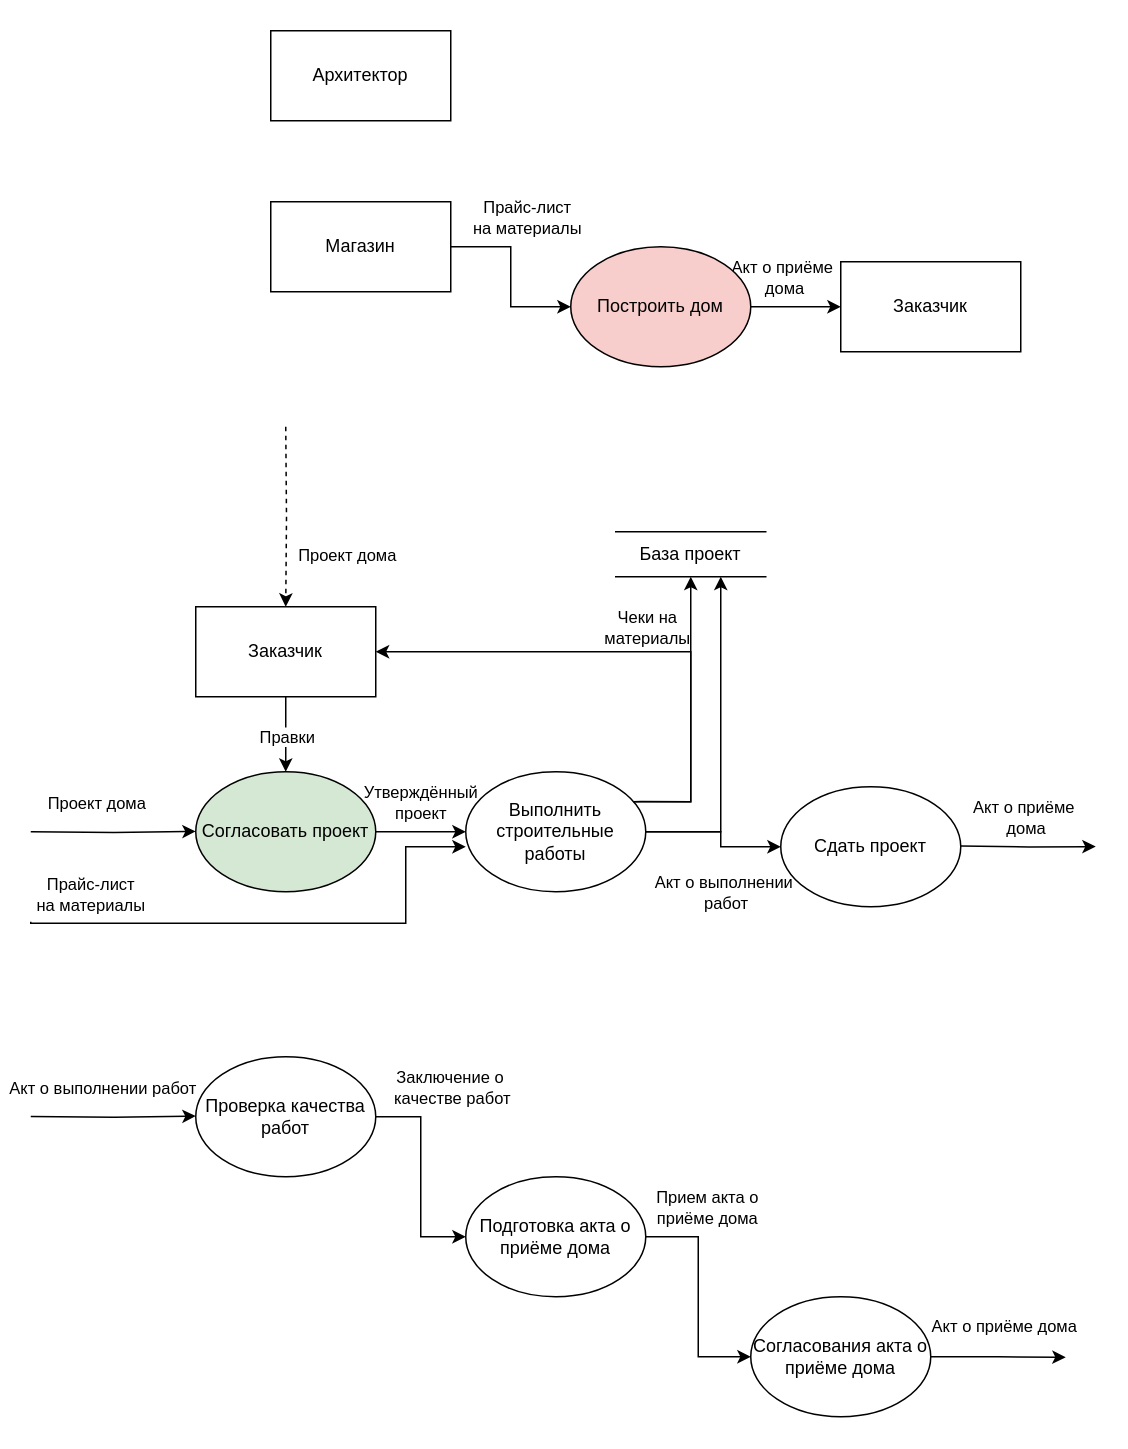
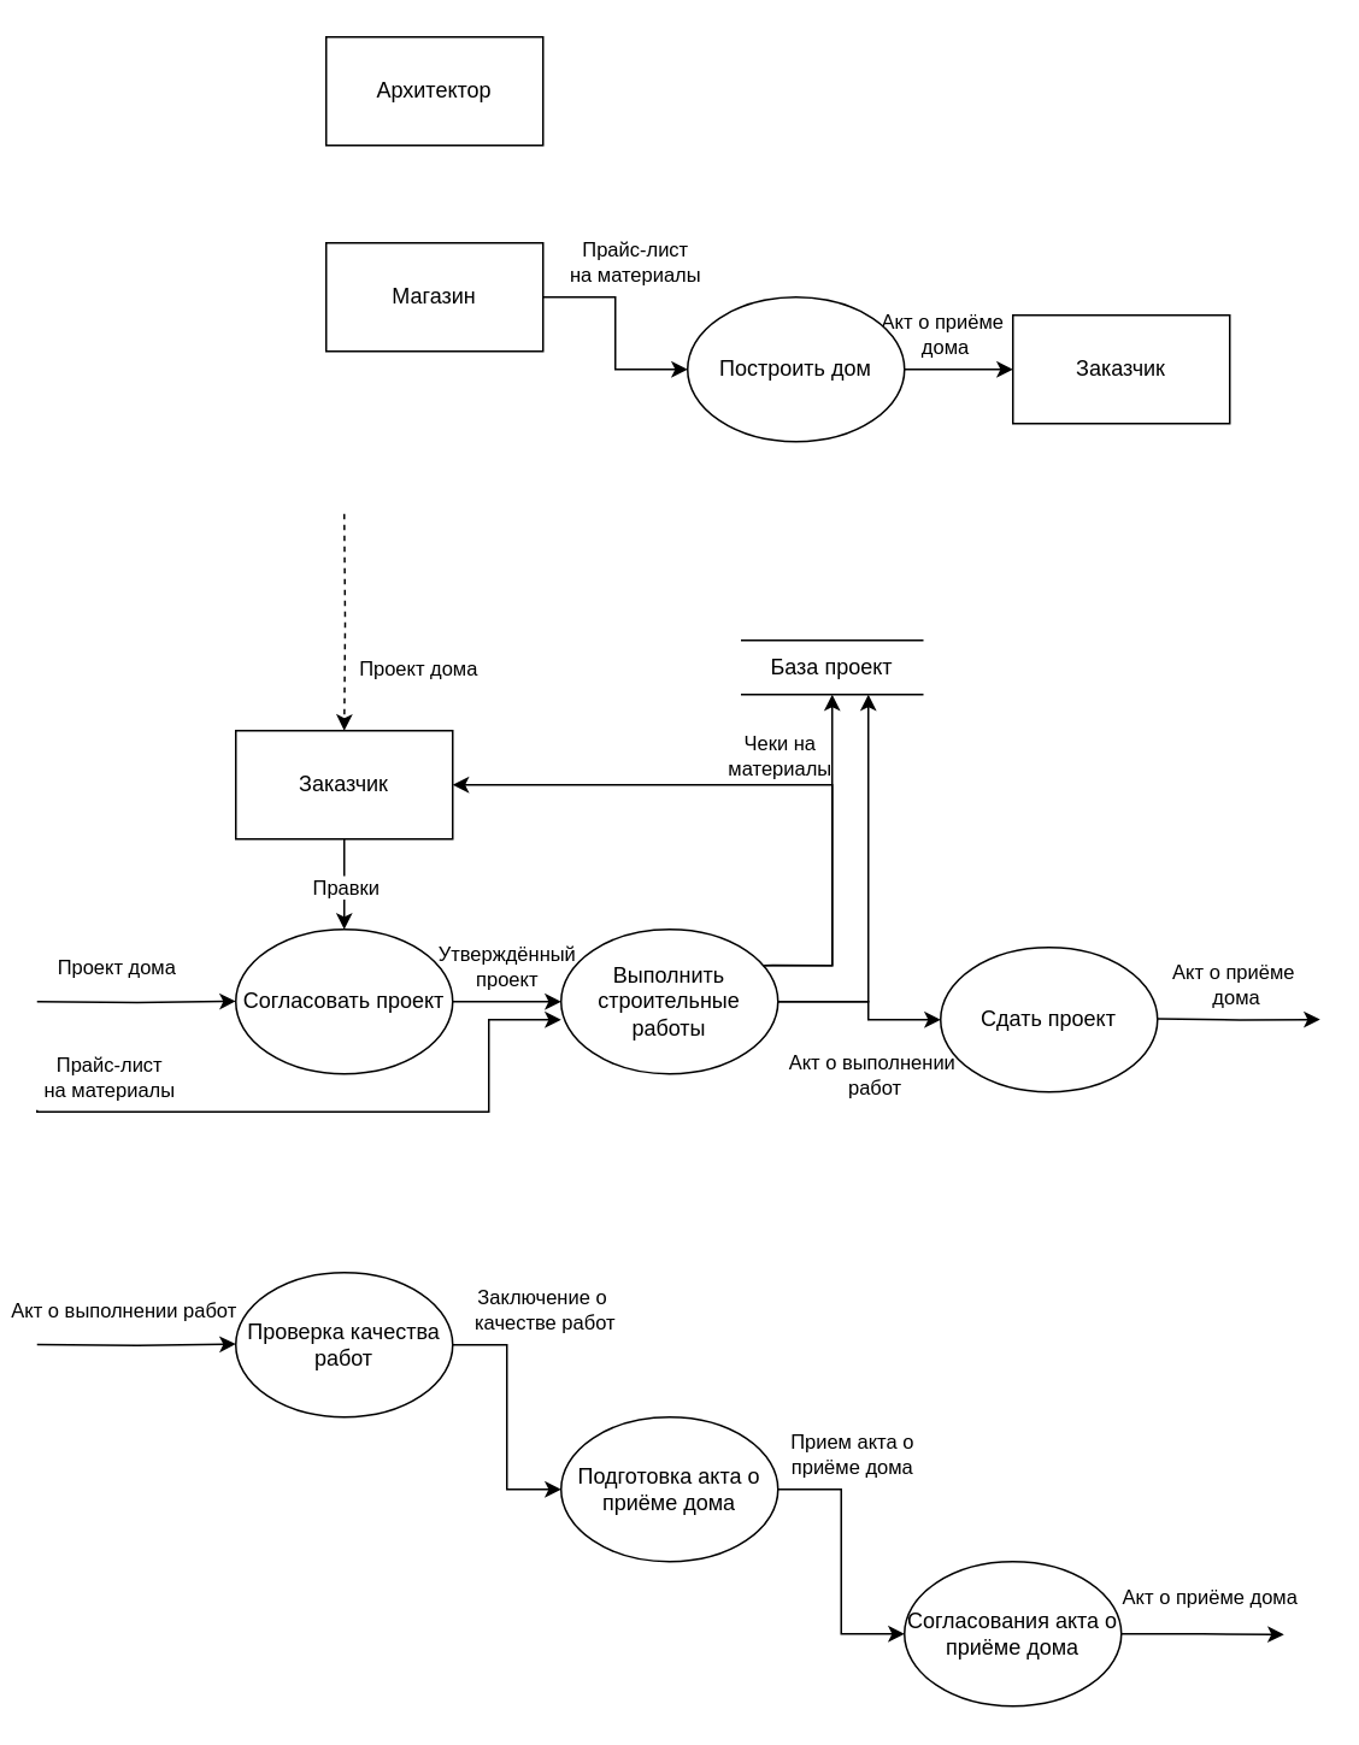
- <mxCell id="8" value="Построить дом" style="ellipse;whiteSpace=wrap;html=1;fillColor=#f8cecc;" parent="1" vertex="1"><mxGeometry x="380" y="164" width="120" height="80" as="geometry" /></mxCell>
+ <mxCell id="8" value="Построить дом" style="ellipse;whiteSpace=wrap;html=1;" parent="1" vertex="1"><mxGeometry x="380" y="164" width="120" height="80" as="geometry" /></mxCell>
- <mxCell id="12" value="Согласовать проект" style="ellipse;whiteSpace=wrap;html=1;fillColor=#d5e8d4;" parent="1" vertex="1"><mxGeometry x="130" y="514" width="120" height="80" as="geometry" /></mxCell>
+ <mxCell id="12" value="Согласовать проект" style="ellipse;whiteSpace=wrap;html=1;" parent="1" vertex="1"><mxGeometry x="130" y="514" width="120" height="80" as="geometry" /></mxCell>
